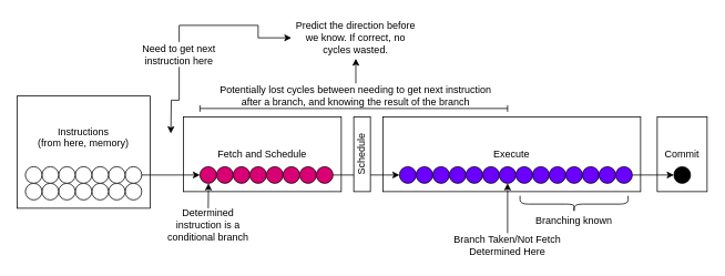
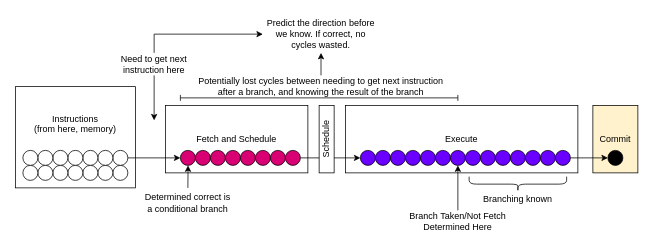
- <mxCell id="10" value="Need to get next instruction here" style="text;html=1;strokeColor=none;fillColor=none;align=center;verticalAlign=middle;whiteSpace=wrap;rounded=0;" vertex="1" parent="1"><mxGeometry x="160" y="50" width="110" height="30" as="geometry" /></mxCell>
+ <mxCell id="10" value="Need to get next instruction here" style="text;html=1;strokeColor=none;fillColor=none;align=center;verticalAlign=middle;whiteSpace=wrap;rounded=0;" vertex="1" parent="1"><mxGeometry y="70" width="110" height="30" as="geometry" x="150" /></mxCell>
- <mxCell id="5" value="Commit" style="rounded=0;whiteSpace=wrap;html=1;" vertex="1" parent="1"><mxGeometry x="790" y="140" width="60" height="90" as="geometry" /></mxCell>
+ <mxCell id="5" value="Commit" style="rounded=0;whiteSpace=wrap;html=1;fillColor=#fff2cc;" vertex="1" parent="1"><mxGeometry x="790" y="140" width="60" height="90" as="geometry" /></mxCell>
- <mxCell id="12" value="Determined instruction is a conditional branch" style="text;html=1;strokeColor=none;fillColor=none;align=center;verticalAlign=middle;whiteSpace=wrap;rounded=0;" vertex="1" parent="1"><mxGeometry x="190" y="250" width="120" height="40" as="geometry" /></mxCell>
+ <mxCell id="12" value="Determined correct is a conditional branch" style="text;html=1;strokeColor=none;fillColor=none;align=center;verticalAlign=middle;whiteSpace=wrap;rounded=0;" vertex="1" parent="1"><mxGeometry x="190" y="250" width="120" height="40" as="geometry" /></mxCell>
